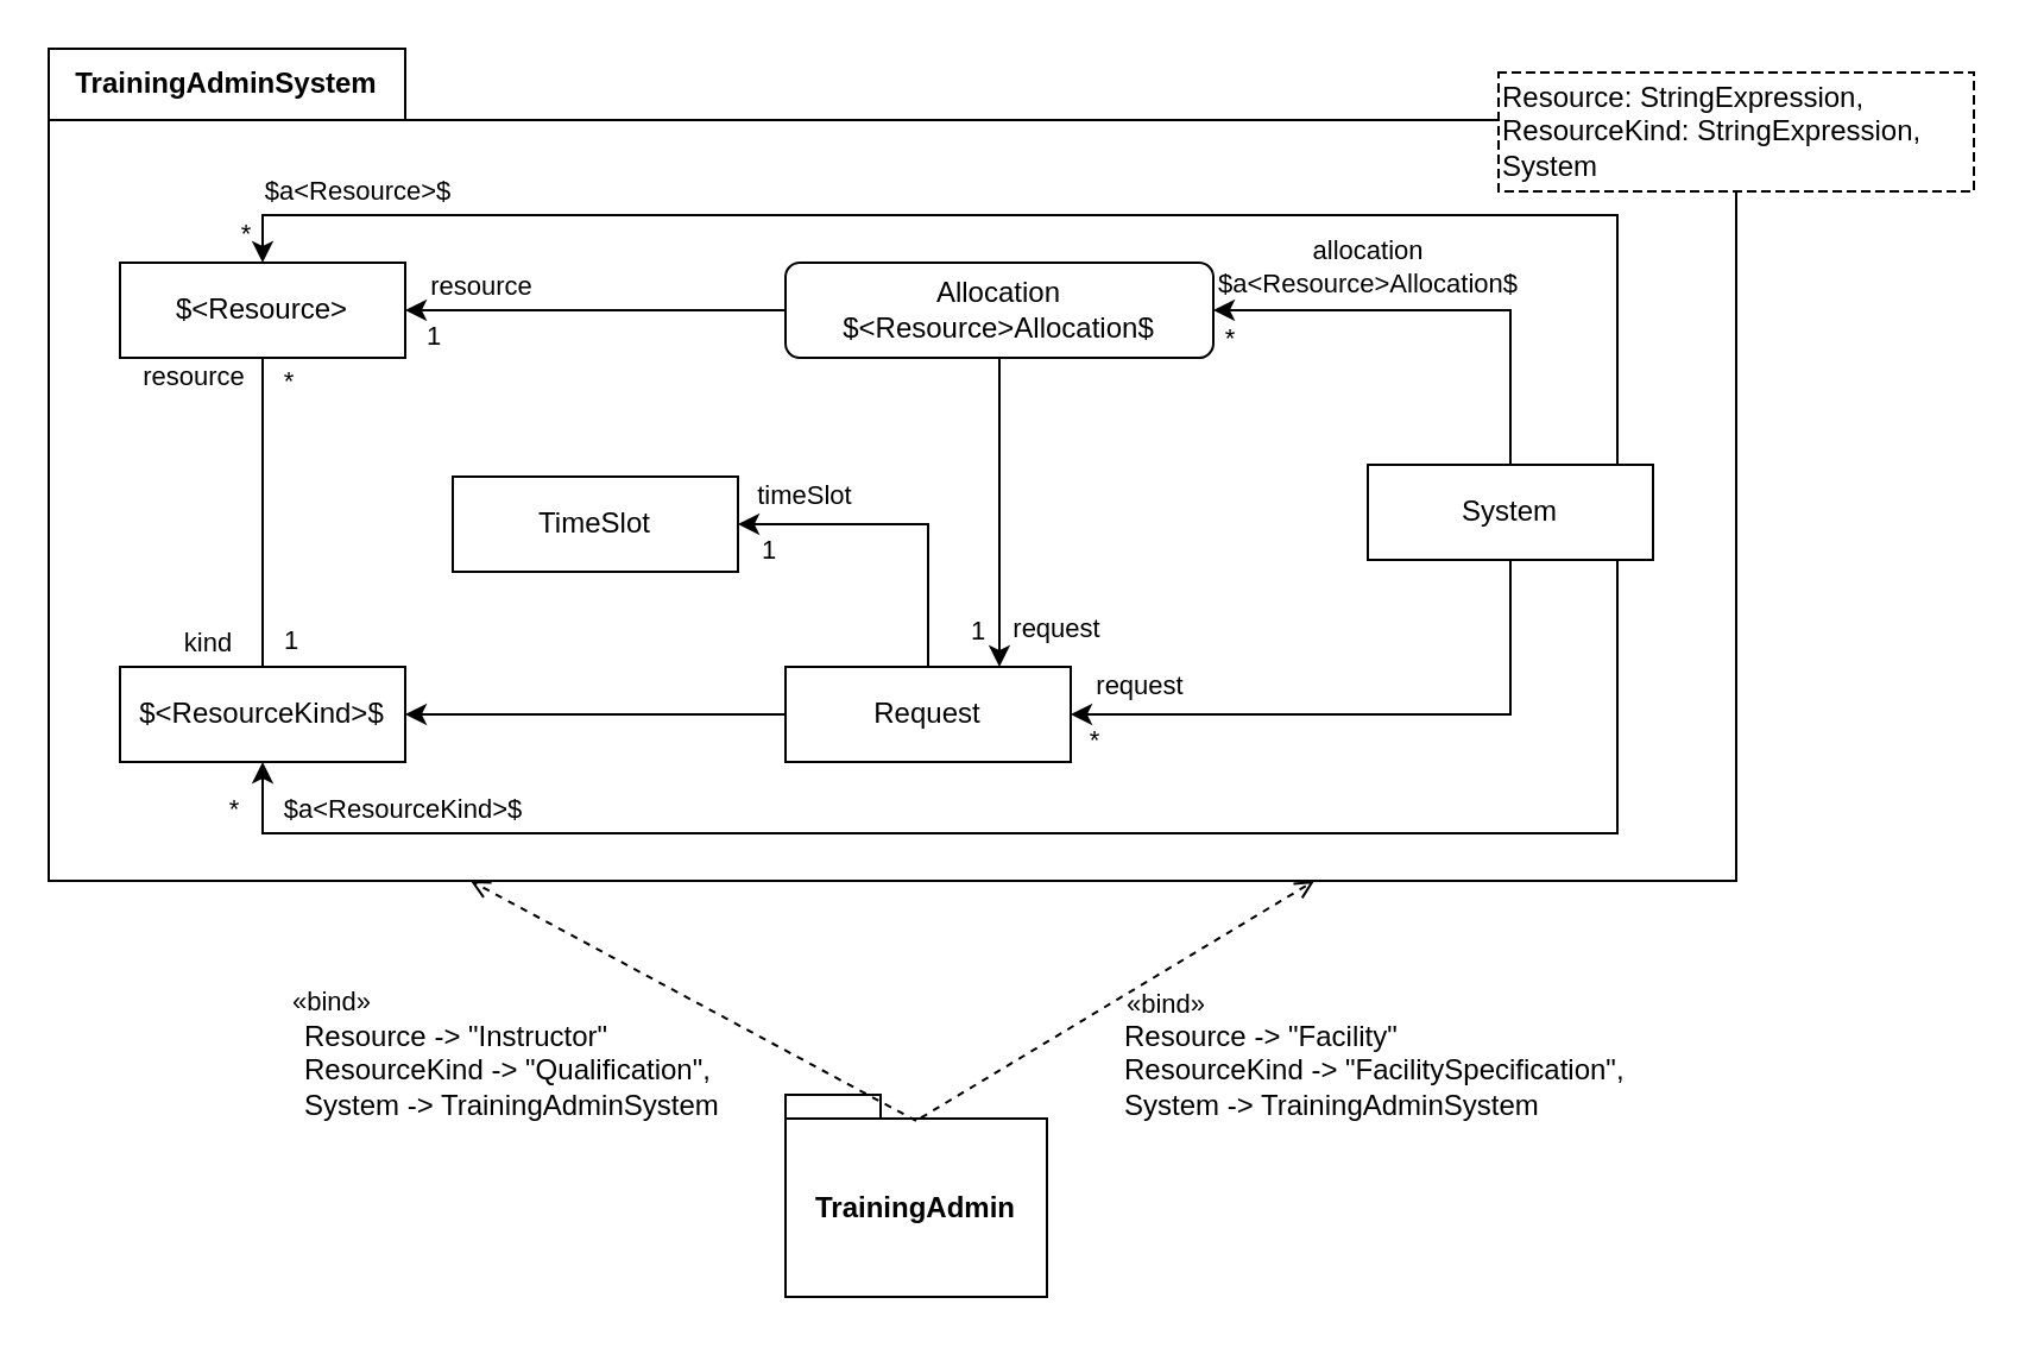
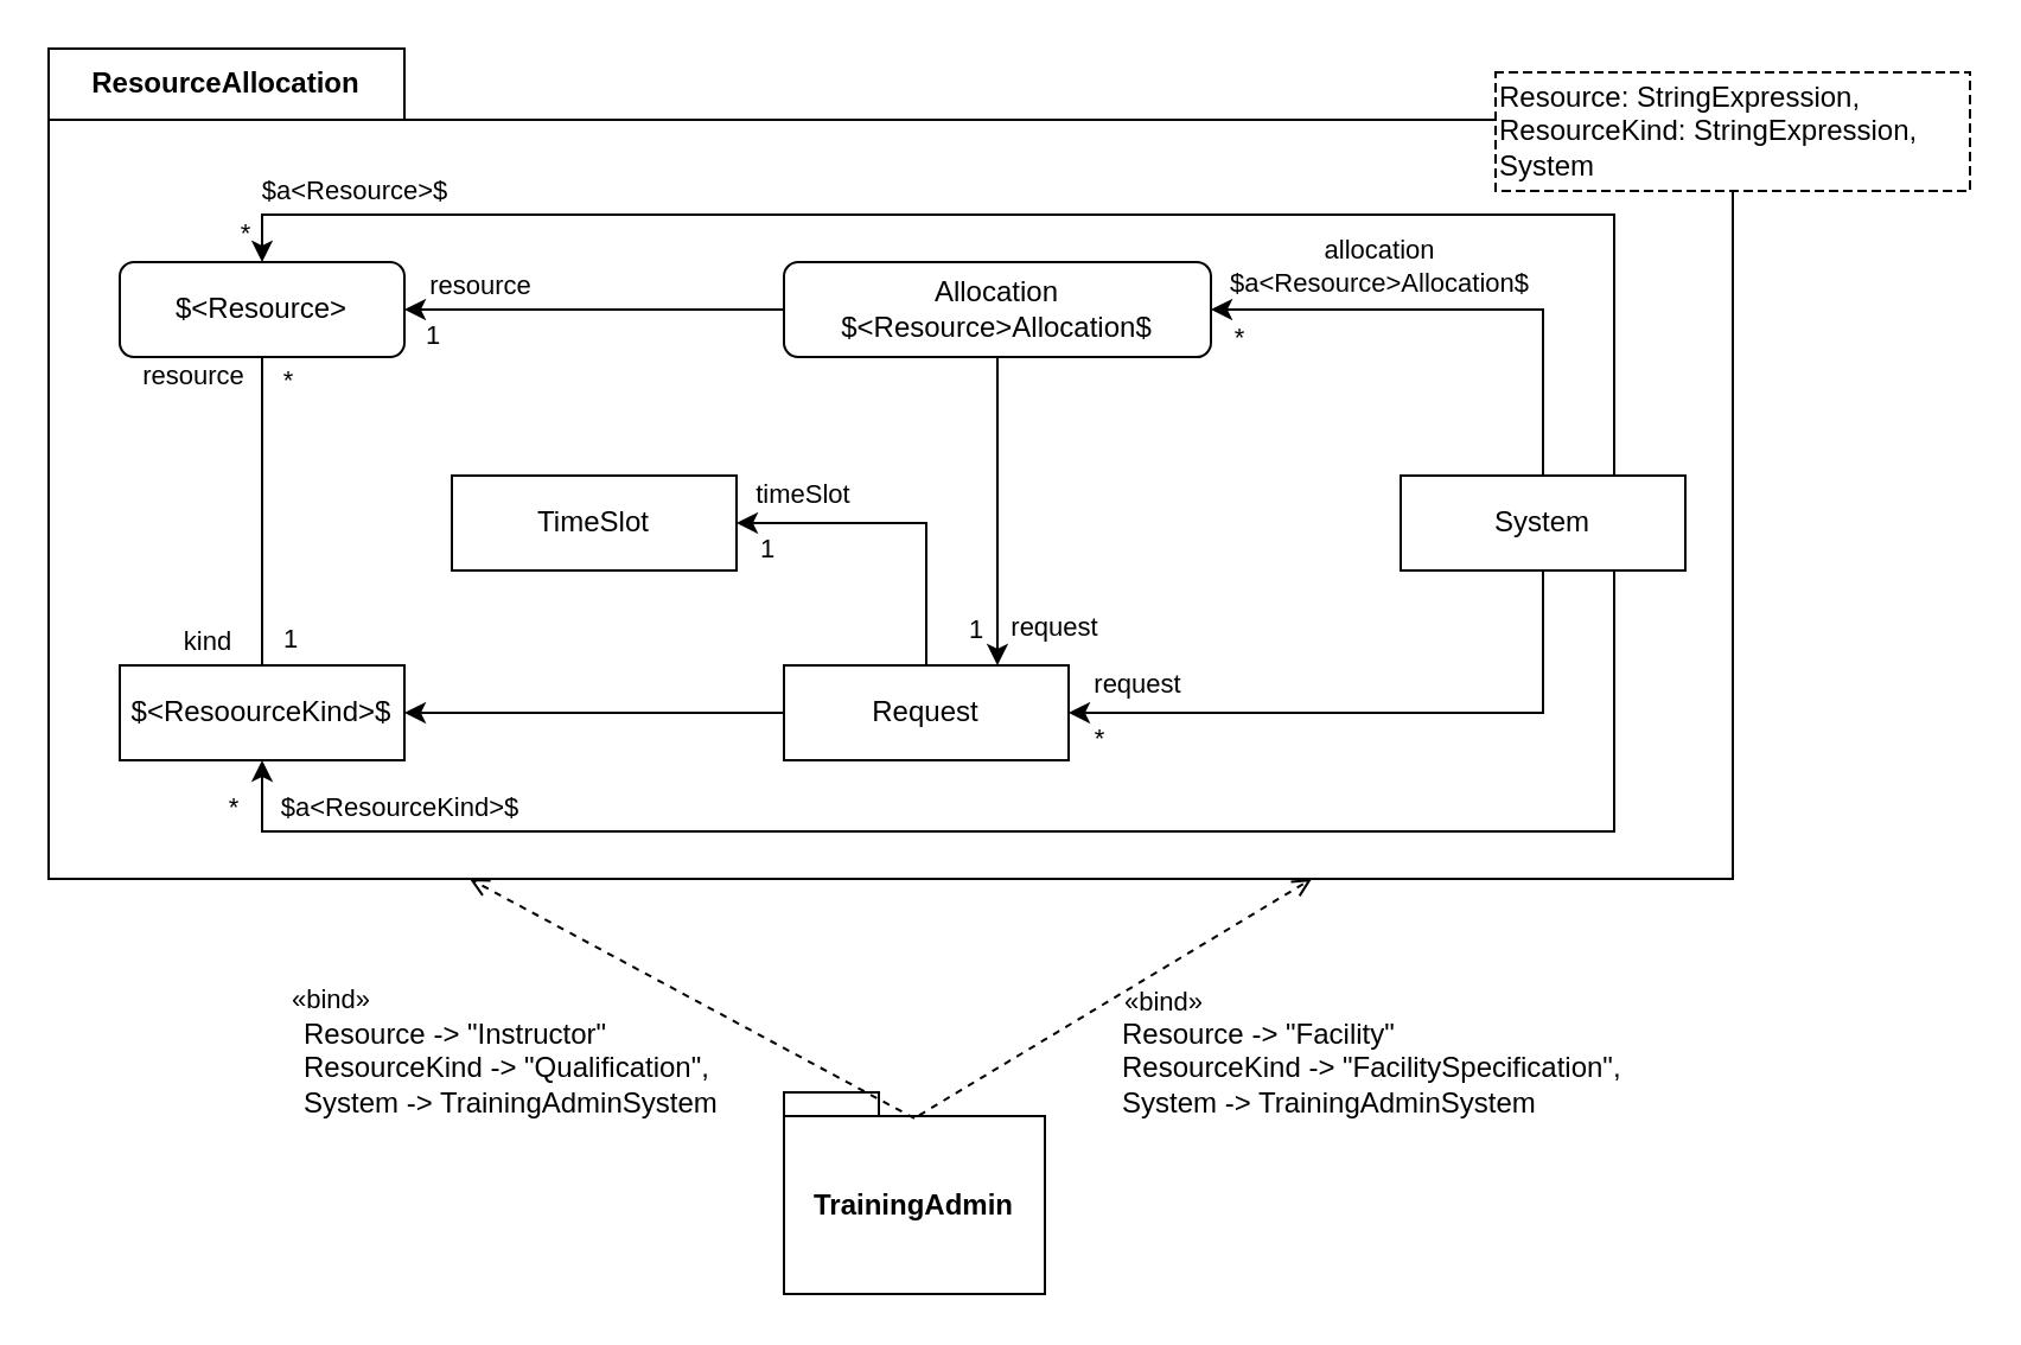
- <mxCell id="2" value="TrainingAdminSystem" style="shape=folder;fontStyle=1;tabWidth=150;tabHeight=30;tabPosition=left;html=1;boundedLbl=1;labelInHeader=1;container=1;collapsible=0;whiteSpace=wrap;labelBackgroundColor=none;" vertex="1" parent="1"><mxGeometry x="20" y="20" width="710" height="350" as="geometry" /></mxCell>
+ <mxCell id="2" value="ResourceAllocation" style="shape=folder;fontStyle=1;tabWidth=150;tabHeight=30;tabPosition=left;html=1;boundedLbl=1;labelInHeader=1;container=1;collapsible=0;whiteSpace=wrap;labelBackgroundColor=none;" vertex="1" parent="1"><mxGeometry x="20" y="20" width="710" height="350" as="geometry" /></mxCell>
- <mxCell id="22" value="$&amp;lt;Resource&amp;gt;" style="fontStyle=0;html=1;whiteSpace=wrap;labelBackgroundColor=none;" vertex="1" parent="2"><mxGeometry x="30" y="90" width="120" height="40" as="geometry" /></mxCell>
+ <mxCell id="22" value="$&amp;lt;Resource&amp;gt;" style="fontStyle=0;html=1;whiteSpace=wrap;labelBackgroundColor=none;rounded=1;" vertex="1" parent="2"><mxGeometry x="30" y="90" width="120" height="40" as="geometry" /></mxCell>
- <mxCell id="15" value="System" style="fontStyle=0;html=1;whiteSpace=wrap;labelBackgroundColor=none;" vertex="1" parent="2"><mxGeometry x="555" y="175" width="120" height="40" as="geometry" /></mxCell>
+ <mxCell id="15" value="System" style="fontStyle=0;html=1;whiteSpace=wrap;labelBackgroundColor=none;" vertex="1" parent="2"><mxGeometry x="570" y="180" width="120" height="40" as="geometry" /></mxCell>
- <mxCell id="36" value="$&amp;lt;ResourceKind&amp;gt;$" style="fontStyle=0;html=1;whiteSpace=wrap;labelBackgroundColor=none;" vertex="1" parent="2"><mxGeometry x="30" y="260" width="120" height="40" as="geometry" /></mxCell>
+ <mxCell id="36" value="$&amp;lt;ResoourceKind&amp;gt;$" style="fontStyle=0;html=1;whiteSpace=wrap;labelBackgroundColor=none;" vertex="1" parent="2"><mxGeometry x="30" y="260" width="120" height="40" as="geometry" /></mxCell>
